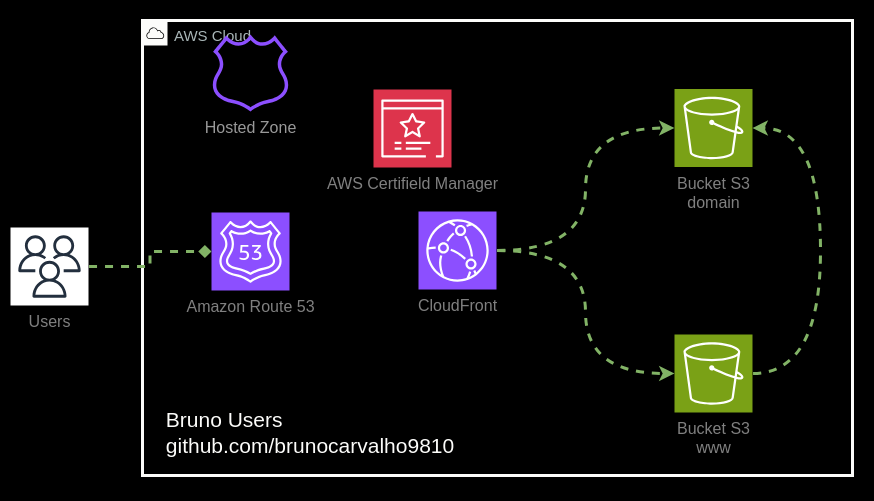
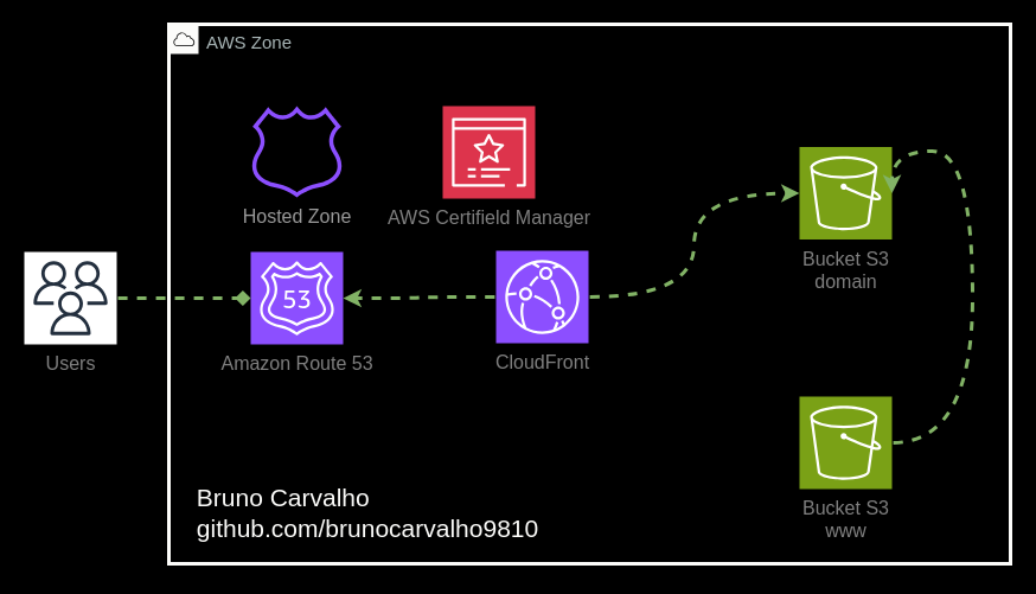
- <mxCell id="2" value="&lt;font style=&quot;font-size: 15px;&quot;&gt;AWS Cloud&lt;/font&gt;" style="sketch=0;outlineConnect=0;gradientColor=none;html=1;whiteSpace=wrap;fontSize=12;fontStyle=0;shape=mxgraph.aws4.group;grIcon=mxgraph.aws4.group_aws_cloud;strokeColor=#FCFCFA;fillColor=none;verticalAlign=top;align=left;spacingLeft=30;fontColor=#AAB7B8;dashed=0;strokeWidth=3;movable=1;resizable=1;rotatable=1;deletable=1;editable=1;locked=0;connectable=1;" parent="1" vertex="1"><mxGeometry x="142" y="20" width="710" height="455" as="geometry" /></mxCell>
+ <mxCell id="2" value="&lt;font style=&quot;font-size: 15px;&quot;&gt;AWS Zone&lt;/font&gt;" style="sketch=0;outlineConnect=0;gradientColor=none;html=1;whiteSpace=wrap;fontSize=12;fontStyle=0;shape=mxgraph.aws4.group;grIcon=mxgraph.aws4.group_aws_cloud;strokeColor=#FCFCFA;fillColor=none;verticalAlign=top;align=left;spacingLeft=30;fontColor=#AAB7B8;dashed=0;strokeWidth=3;movable=1;resizable=1;rotatable=1;deletable=1;editable=1;locked=0;connectable=1;" parent="1" vertex="1"><mxGeometry x="142" y="20" width="710" height="455" as="geometry" /></mxCell>
- <mxCell id="4" value="&lt;font color=&quot;#999999&quot; style=&quot;font-size: 16px;&quot;&gt;Hosted Zone&lt;/font&gt;" style="sketch=0;outlineConnect=0;fontColor=#232F3E;gradientColor=none;fillColor=#8C4FFF;strokeColor=none;dashed=0;verticalLabelPosition=bottom;verticalAlign=top;align=center;html=1;fontSize=12;fontStyle=0;aspect=fixed;pointerEvents=1;shape=mxgraph.aws4.hosted_zone;movable=1;resizable=1;rotatable=1;deletable=1;editable=1;locked=0;connectable=1;" parent="1" vertex="1"><mxGeometry x="211" y="34" width="78" height="77" as="geometry" /></mxCell>
+ <mxCell id="4" value="&lt;font color=&quot;#999999&quot; style=&quot;font-size: 16px;&quot;&gt;Hosted Zone&lt;/font&gt;" style="sketch=0;outlineConnect=0;fontColor=#232F3E;gradientColor=none;fillColor=#8C4FFF;strokeColor=none;dashed=0;verticalLabelPosition=bottom;verticalAlign=top;align=center;html=1;fontSize=12;fontStyle=0;aspect=fixed;pointerEvents=1;shape=mxgraph.aws4.hosted_zone;movable=1;resizable=1;rotatable=1;deletable=1;editable=1;locked=0;connectable=1;" parent="1" vertex="1"><mxGeometry x="211" y="89" width="78" height="77" as="geometry" /></mxCell>
- <mxCell id="8" value="&lt;font style=&quot;font-size: 16px;&quot; color=&quot;#808080&quot;&gt;Bucket S3&lt;br&gt;domain&lt;br&gt;&lt;/font&gt;" style="sketch=0;points=[[0,0,0],[0.25,0,0],[0.5,0,0],[0.75,0,0],[1,0,0],[0,1,0],[0.25,1,0],[0.5,1,0],[0.75,1,0],[1,1,0],[0,0.25,0],[0,0.5,0],[0,0.75,0],[1,0.25,0],[1,0.5,0],[1,0.75,0]];outlineConnect=0;fontColor=#232F3E;fillColor=#7AA116;strokeColor=#ffffff;dashed=0;verticalLabelPosition=bottom;verticalAlign=top;align=center;html=1;fontSize=12;fontStyle=0;aspect=fixed;shape=mxgraph.aws4.resourceIcon;resIcon=mxgraph.aws4.s3;movable=1;resizable=1;rotatable=1;deletable=1;editable=1;locked=0;connectable=1;" parent="1" vertex="1"><mxGeometry x="674" y="88.5" width="78" height="78" as="geometry" /></mxCell>
+ <mxCell id="8" value="&lt;font style=&quot;font-size: 16px;&quot; color=&quot;#808080&quot;&gt;Bucket S3&lt;br&gt;domain&lt;br&gt;&lt;/font&gt;" style="sketch=0;points=[[0,0,0],[0.25,0,0],[0.5,0,0],[0.75,0,0],[1,0,0],[0,1,0],[0.25,1,0],[0.5,1,0],[0.75,1,0],[1,1,0],[0,0.25,0],[0,0.5,0],[0,0.75,0],[1,0.25,0],[1,0.5,0],[1,0.75,0]];outlineConnect=0;fontColor=#232F3E;fillColor=#7AA116;strokeColor=#ffffff;dashed=0;verticalLabelPosition=bottom;verticalAlign=top;align=center;html=1;fontSize=12;fontStyle=0;aspect=fixed;shape=mxgraph.aws4.resourceIcon;resIcon=mxgraph.aws4.s3;movable=1;resizable=1;rotatable=1;deletable=1;editable=1;locked=0;connectable=1;" parent="1" vertex="1"><mxGeometry x="674" y="123.5" width="78" height="78" as="geometry" /></mxCell>
- <mxCell id="13" value="&lt;font style=&quot;font-size: 16px;&quot; color=&quot;#808080&quot;&gt;Users&lt;/font&gt;" style="sketch=0;outlineConnect=0;fontColor=#232F3E;gradientColor=none;strokeColor=#232F3E;fillColor=#ffffff;dashed=0;verticalLabelPosition=bottom;verticalAlign=top;align=center;html=1;fontSize=12;fontStyle=0;aspect=fixed;shape=mxgraph.aws4.resourceIcon;resIcon=mxgraph.aws4.users;movable=1;resizable=1;rotatable=1;deletable=1;editable=1;locked=0;connectable=1;" parent="1" vertex="1"><mxGeometry x="10" y="227" width="78" height="78" as="geometry" /></mxCell>
+ <mxCell id="13" value="&lt;font style=&quot;font-size: 16px;&quot; color=&quot;#808080&quot;&gt;Users&lt;/font&gt;" style="sketch=0;outlineConnect=0;fontColor=#232F3E;gradientColor=none;strokeColor=#232F3E;fillColor=#ffffff;dashed=0;verticalLabelPosition=bottom;verticalAlign=top;align=center;html=1;fontSize=12;fontStyle=0;aspect=fixed;shape=mxgraph.aws4.resourceIcon;resIcon=mxgraph.aws4.users;movable=1;resizable=1;rotatable=1;deletable=1;editable=1;locked=0;connectable=1;" parent="1" vertex="1"><mxGeometry x="20" y="212" width="78" height="78" as="geometry" /></mxCell>
- <mxCell id="11" style="edgeStyle=orthogonalEdgeStyle;rounded=0;orthogonalLoop=1;jettySize=auto;html=1;entryX=0;entryY=0.5;entryDx=0;entryDy=0;entryPerimeter=0;strokeWidth=3;fillColor=#d5e8d4;strokeColor=#82b366;flowAnimation=1;curved=1;movable=1;resizable=1;rotatable=1;deletable=1;editable=1;locked=0;connectable=1;" parent="1" source="6" target="9" edge="1"><mxGeometry relative="1" as="geometry" /></mxCell>
+ <mxCell id="11" style="edgeStyle=orthogonalEdgeStyle;rounded=0;orthogonalLoop=1;jettySize=auto;html=1;strokeWidth=3;fillColor=#d5e8d4;strokeColor=#82b366;flowAnimation=1;curved=1;movable=1;resizable=1;rotatable=1;deletable=1;editable=1;locked=0;connectable=1;" parent="1" source="6" target="3" edge="1"><mxGeometry relative="1" as="geometry" /></mxCell>
- <mxCell id="14" value="&lt;div style=&quot;text-align: left; font-size: 21px;&quot;&gt;&lt;span style=&quot;color: rgb(252, 252, 250); background-color: initial;&quot;&gt;&lt;font style=&quot;font-size: 21px;&quot;&gt;Bruno Users&lt;/font&gt;&lt;/span&gt;&lt;/div&gt;&lt;font style=&quot;font-size: 21px;&quot; color=&quot;#fcfcfa&quot;&gt;&lt;div style=&quot;text-align: left;&quot;&gt;&lt;span style=&quot;background-color: initial;&quot;&gt;github.com/brunocarvalho9810&lt;/span&gt;&lt;/div&gt;&lt;/font&gt;" style="text;html=1;strokeColor=none;fillColor=none;align=center;verticalAlign=middle;whiteSpace=wrap;rounded=0;movable=1;resizable=1;rotatable=1;deletable=1;editable=1;locked=0;connectable=1;" parent="1" vertex="1"><mxGeometry x="131" y="385" width="358" height="94" as="geometry" /></mxCell>
+ <mxCell id="14" value="&lt;div style=&quot;text-align: left; font-size: 21px;&quot;&gt;&lt;span style=&quot;color: rgb(252, 252, 250); background-color: initial;&quot;&gt;&lt;font style=&quot;font-size: 21px;&quot;&gt;Bruno Carvalho&lt;/font&gt;&lt;/span&gt;&lt;/div&gt;&lt;font style=&quot;font-size: 21px;&quot; color=&quot;#fcfcfa&quot;&gt;&lt;div style=&quot;text-align: left;&quot;&gt;&lt;span style=&quot;background-color: initial;&quot;&gt;github.com/brunocarvalho9810&lt;/span&gt;&lt;/div&gt;&lt;/font&gt;" style="text;html=1;strokeColor=none;fillColor=none;align=center;verticalAlign=middle;whiteSpace=wrap;rounded=0;movable=1;resizable=1;rotatable=1;deletable=1;editable=1;locked=0;connectable=1;" parent="1" vertex="1"><mxGeometry x="131" y="385" width="358" height="94" as="geometry" /></mxCell>
